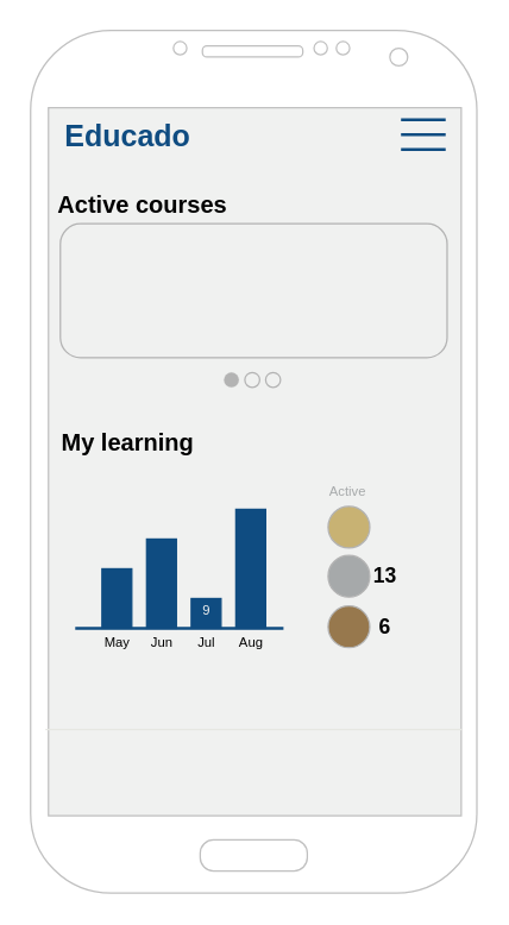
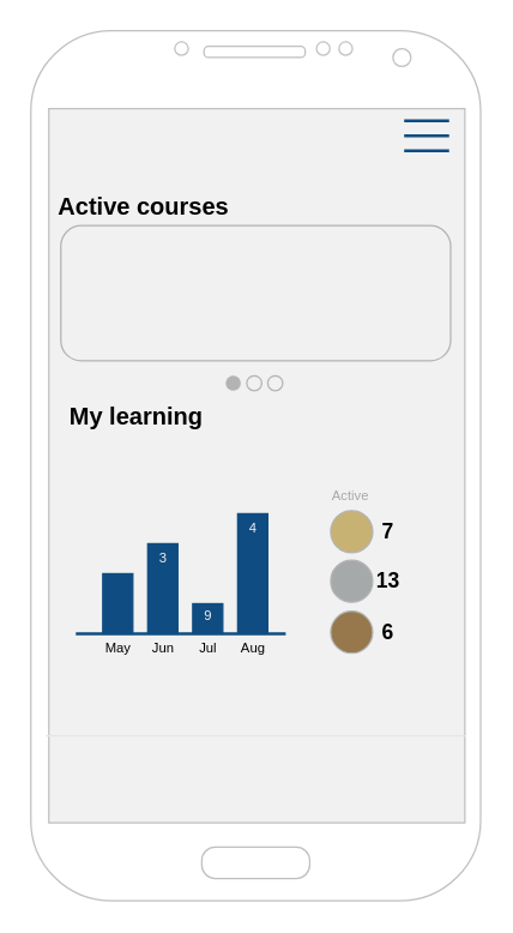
- <mxCell id="4" value="&lt;b&gt;&lt;font style=&quot;font-size: 20px&quot; color=&quot;#0f4c81&quot;&gt;Educado&lt;/font&gt;&lt;/b&gt;" style="text;html=1;align=center;verticalAlign=middle;resizable=0;points=[];autosize=1;strokeColor=none;fillColor=none;" vertex="1" parent="1"><mxGeometry x="35" y="80" width="100" height="20" as="geometry" /></mxCell>
- <mxCell id="14" value="&lt;font size=&quot;1&quot;&gt;&lt;b style=&quot;font-size: 16px&quot;&gt;My learning&lt;/b&gt;&lt;/font&gt;" style="text;html=1;align=center;verticalAlign=middle;resizable=0;points=[];autosize=1;strokeColor=none;fillColor=none;fontSize=20;fontColor=none;" vertex="1" parent="1"><mxGeometry x="35" y="280" width="100" height="30" as="geometry" /></mxCell>
+ <mxCell id="14" value="&lt;font size=&quot;1&quot;&gt;&lt;b style=&quot;font-size: 16px&quot;&gt;My learning&lt;/b&gt;&lt;/font&gt;" style="text;html=1;align=center;verticalAlign=middle;resizable=0;points=[];autosize=1;strokeColor=none;fillColor=none;fontSize=20;fontColor=none;" vertex="1" parent="1"><mxGeometry x="40" y="260" width="100" height="30" as="geometry" /></mxCell>
+ <mxCell id="33" value="&lt;font color=&quot;#f0f1f0&quot;&gt;4&lt;/font&gt;" style="text;html=1;align=center;verticalAlign=middle;resizable=0;points=[];autosize=1;strokeColor=none;fillColor=none;fontSize=9;fontColor=none;" vertex="1" parent="1"><mxGeometry x="158" y="342" width="20" height="20" as="geometry" /></mxCell>
+ <mxCell id="19" value="&lt;font style=&quot;font-size: 14px&quot;&gt;7&lt;/font&gt;" style="text;html=1;align=center;verticalAlign=middle;resizable=0;points=[];autosize=1;strokeColor=none;fillColor=none;fontSize=13;fontColor=none;fontStyle=1" vertex="1" parent="15"><mxGeometry x="28" y="4" width="20" height="20" as="geometry" /></mxCell>
+ <mxCell id="31" value="&lt;font color=&quot;#f0f1f0&quot;&gt;3&lt;/font&gt;" style="text;html=1;align=center;verticalAlign=middle;resizable=0;points=[];autosize=1;strokeColor=none;fillColor=none;fontSize=9;fontColor=none;" vertex="1" parent="1"><mxGeometry x="98" y="362" width="20" height="20" as="geometry" /></mxCell>
